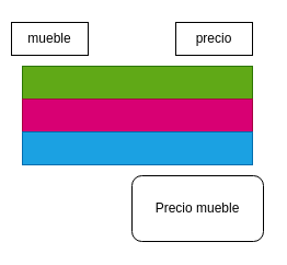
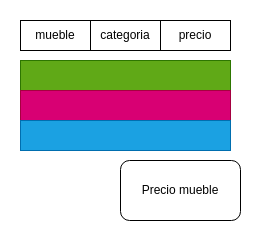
- <mxCell id="2" value="mueble" style="rounded=0;whiteSpace=wrap;html=1;" vertex="1" parent="1"><mxGeometry x="10" y="20" width="70" height="30" as="geometry" /></mxCell>
+ <mxCell id="2" value="mueble" style="rounded=0;whiteSpace=wrap;html=1;" vertex="1" parent="1"><mxGeometry x="20" y="20" width="70" height="30" as="geometry" /></mxCell>
+ <mxCell id="3" value="categoria" style="rounded=0;whiteSpace=wrap;html=1;" vertex="1" parent="1"><mxGeometry x="90" y="20" width="70" height="30" as="geometry" /></mxCell>
